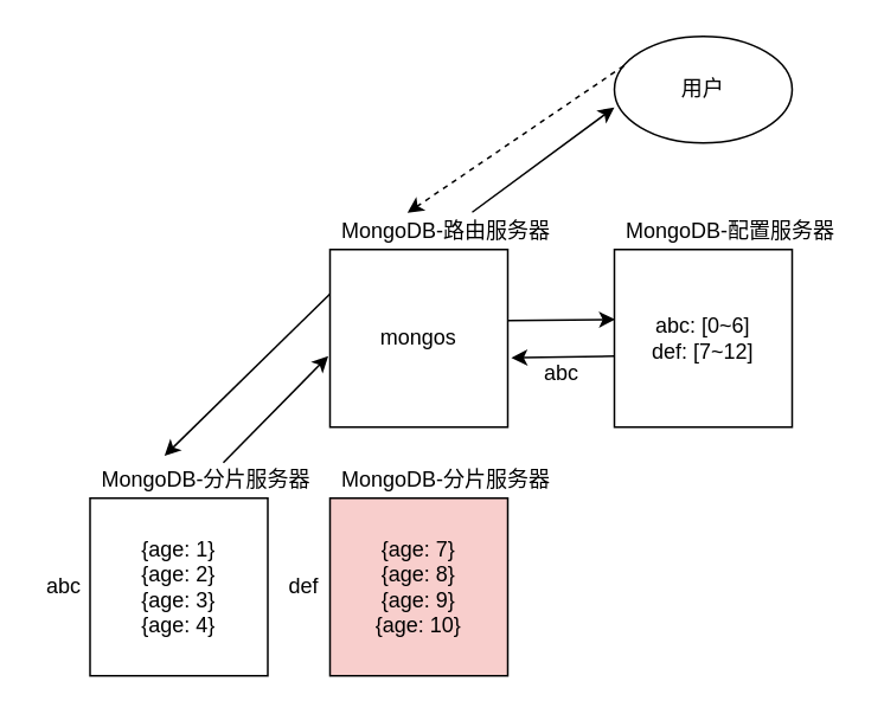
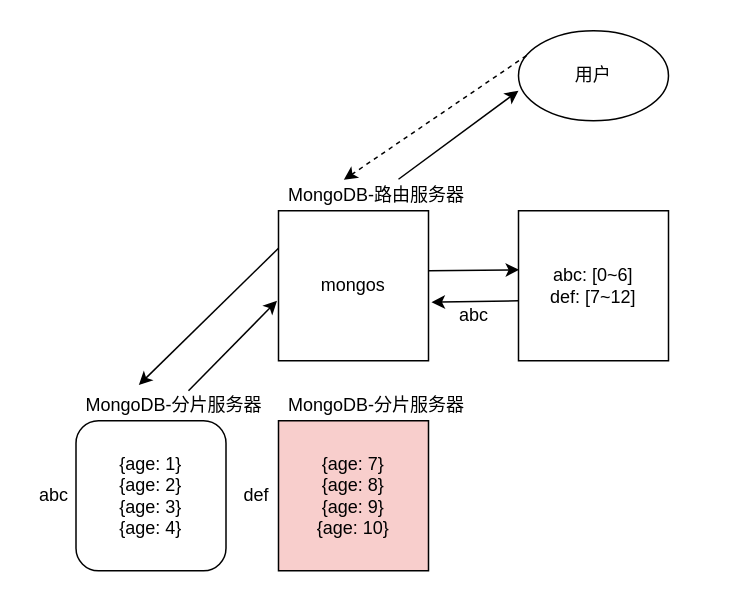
- <mxCell id="11" value="MongoDB-配置服务器" style="text;html=1;align=center;verticalAlign=middle;resizable=0;points=[];autosize=1;strokeColor=none;" vertex="1" parent="1"><mxGeometry x="345" y="120" width="130" height="20" as="geometry" /></mxCell>
- <mxCell id="2" value="{age: 1}&lt;br&gt;{age: 2}&lt;br&gt;{age: 3}&lt;br&gt;{age: 4}" style="whiteSpace=wrap;html=1;aspect=fixed;" vertex="1" parent="1"><mxGeometry x="50" y="280" width="100" height="100" as="geometry" /></mxCell>
+ <mxCell id="2" value="{age: 1}&lt;br&gt;{age: 2}&lt;br&gt;{age: 3}&lt;br&gt;{age: 4}" style="whiteSpace=wrap;html=1;aspect=fixed;rounded=1;" vertex="1" parent="1"><mxGeometry x="50" y="280" width="100" height="100" as="geometry" /></mxCell>
